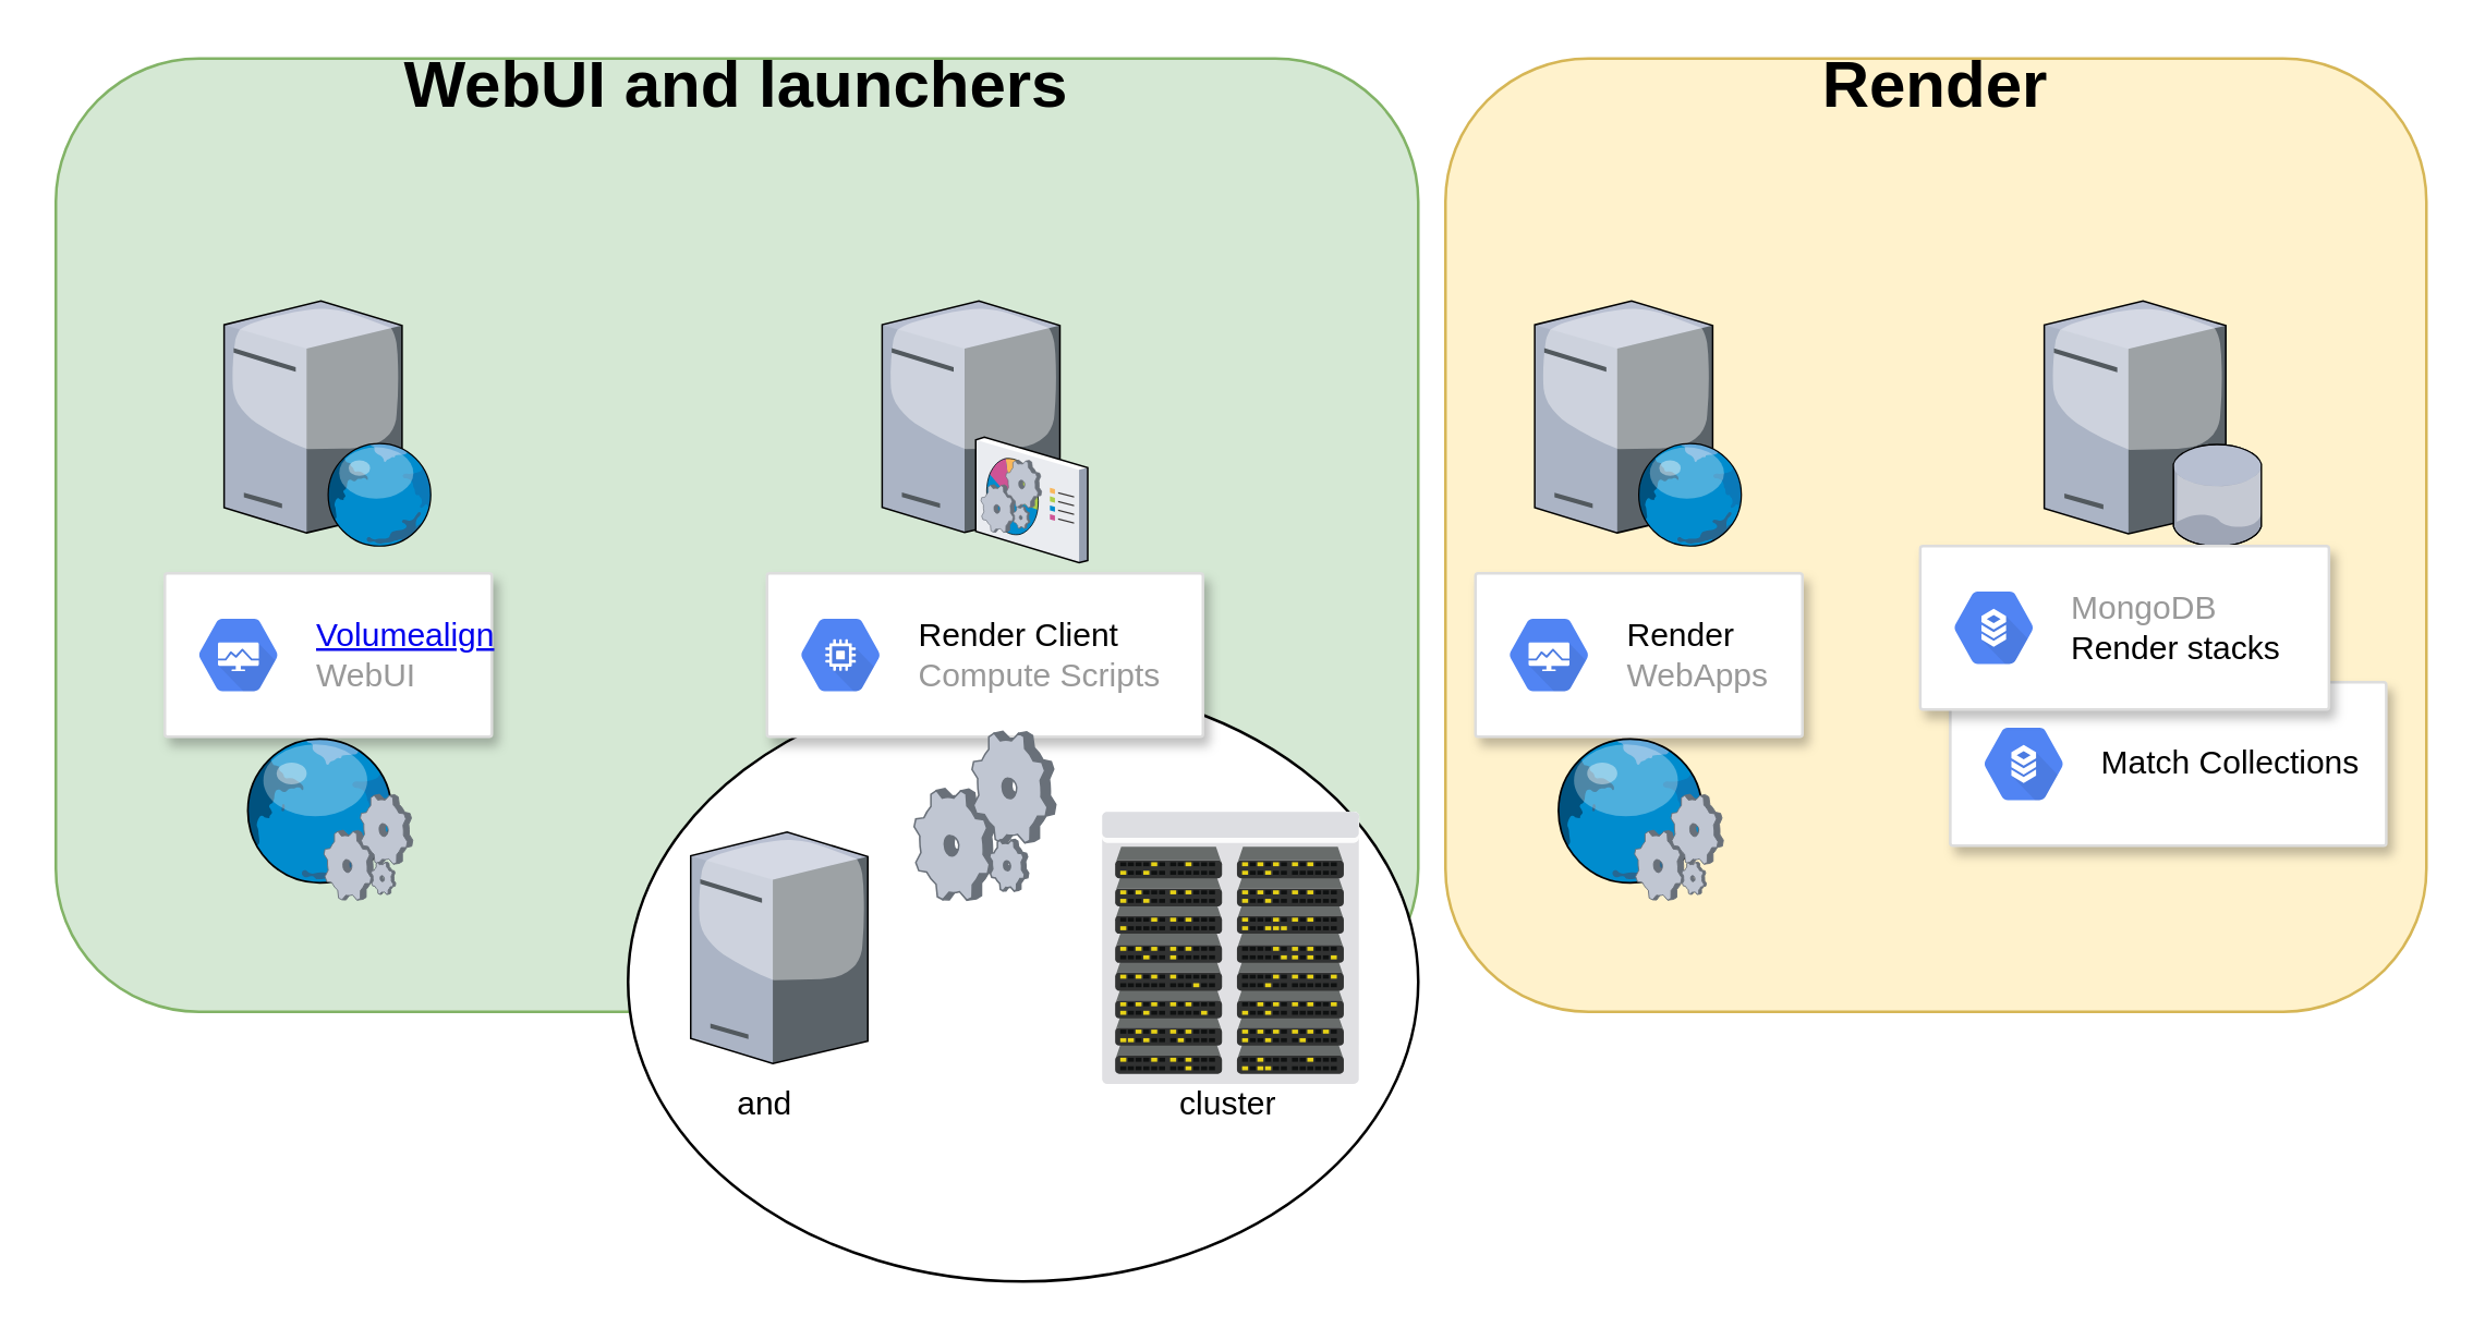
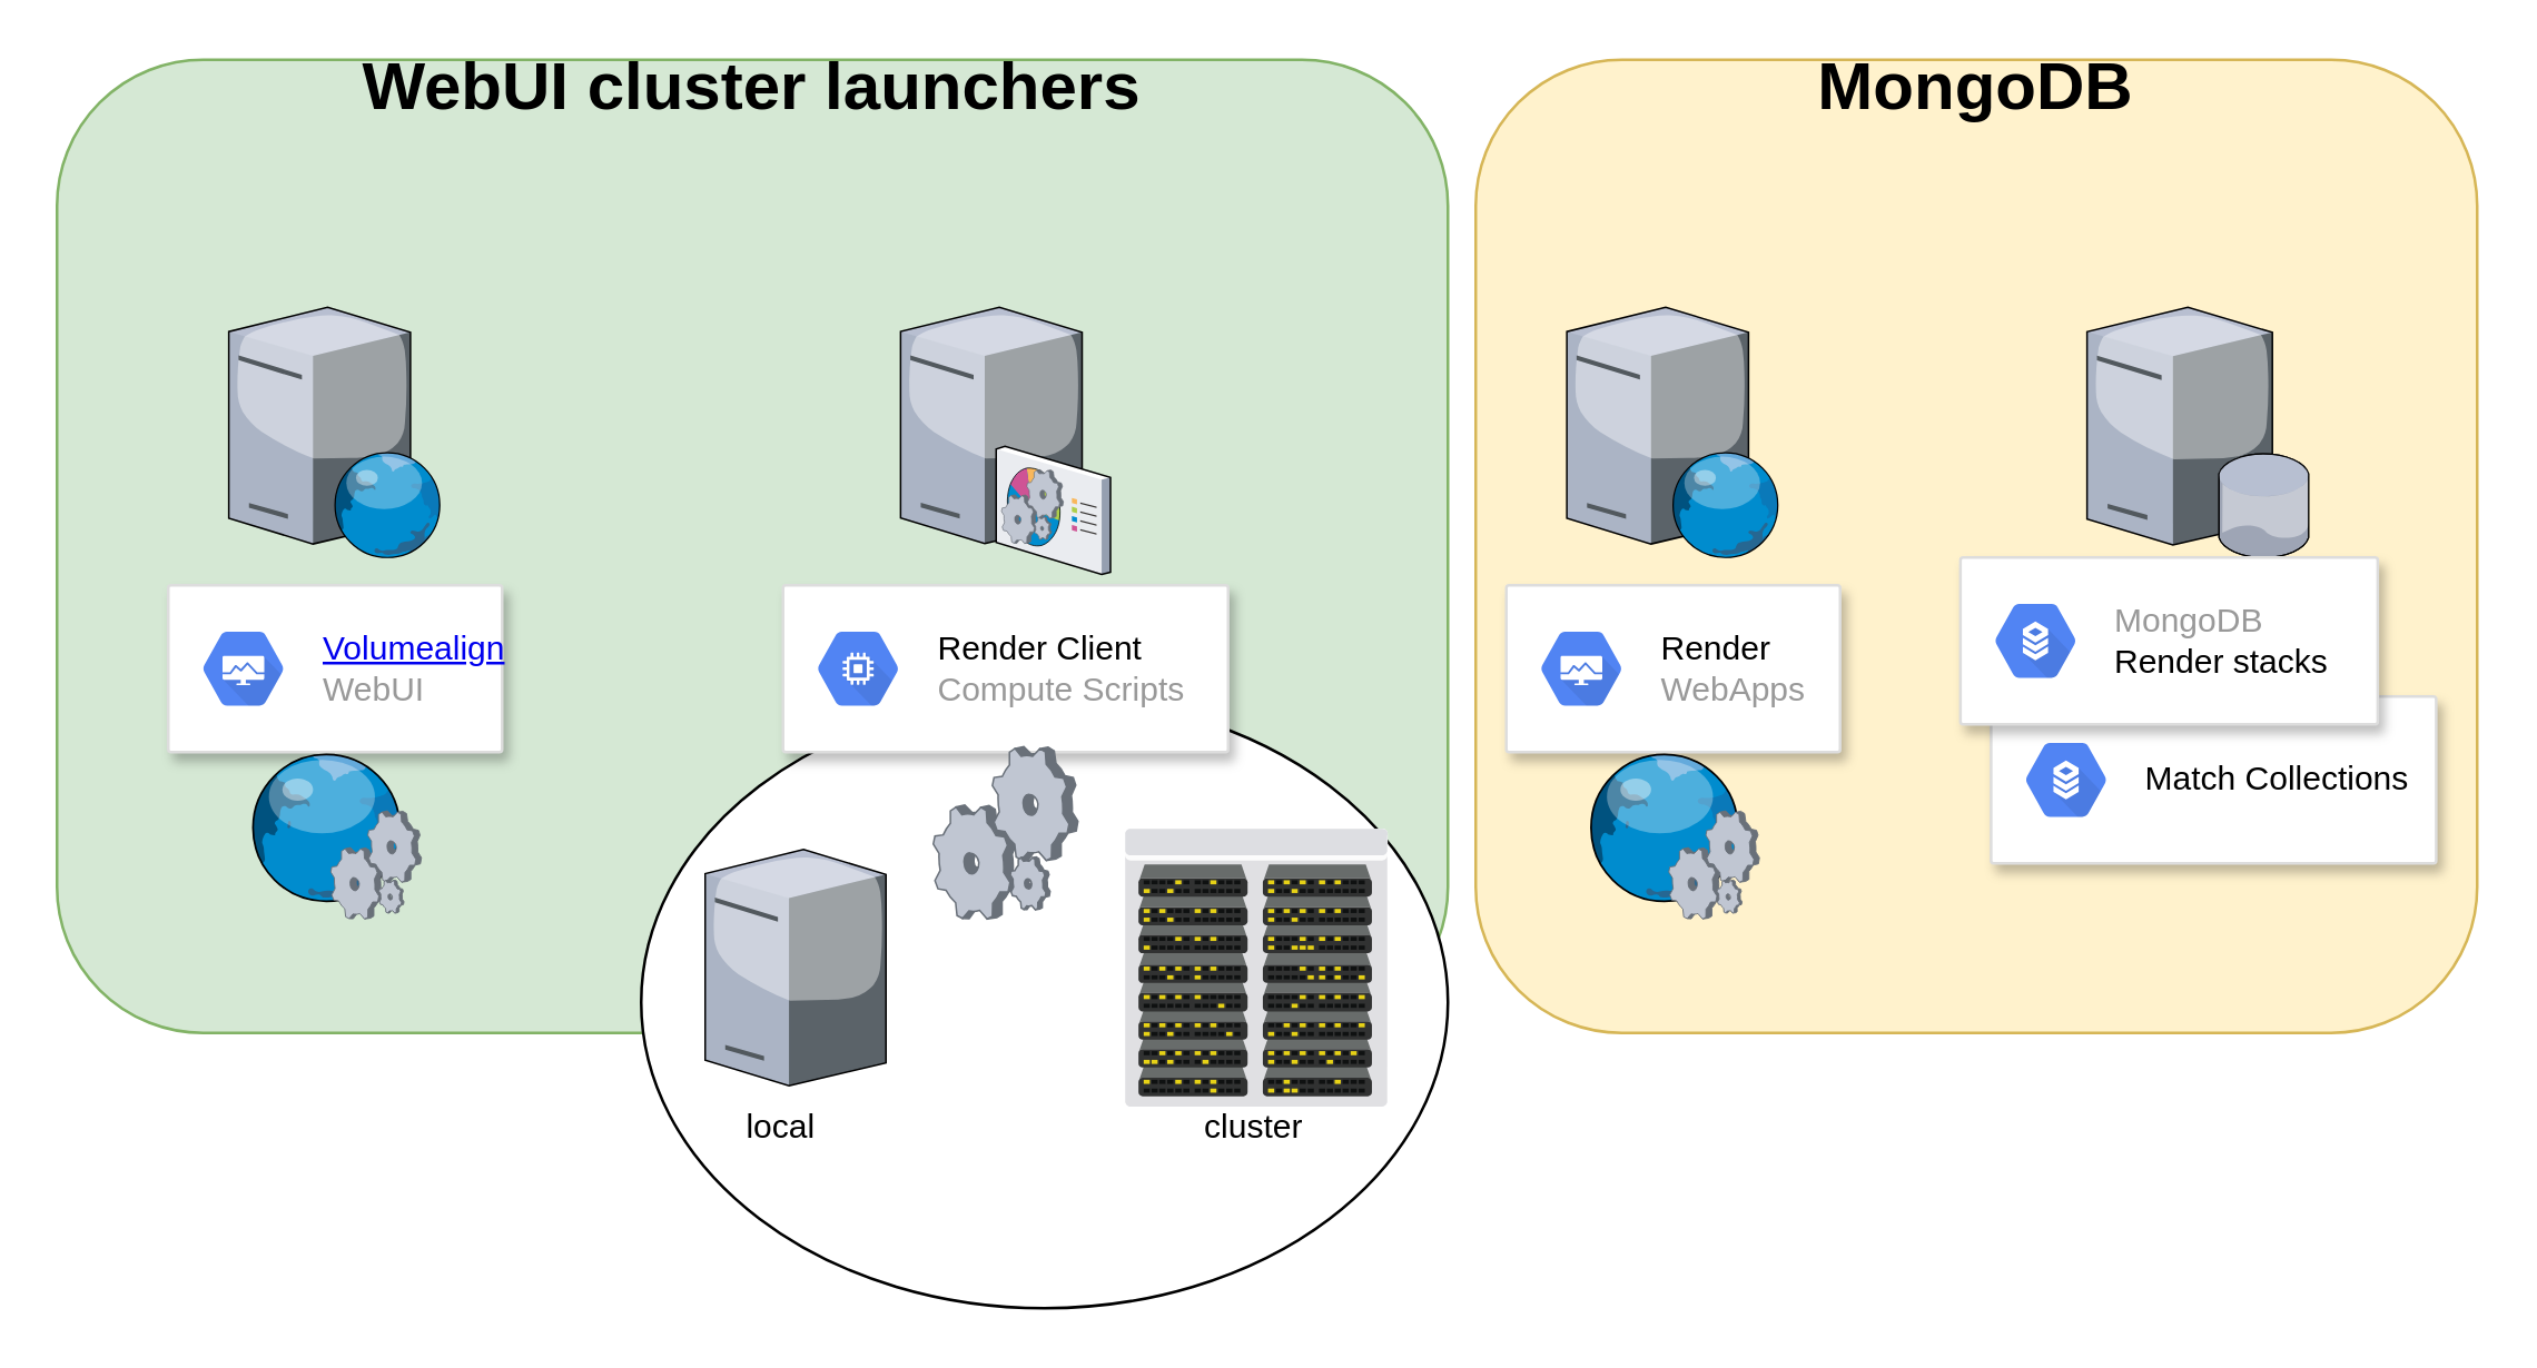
- <mxCell id="2" value="&lt;h1&gt;WebUI and launchers&lt;/h1&gt;&lt;div&gt;&lt;br&gt;&lt;/div&gt;&lt;div&gt;&lt;br&gt;&lt;/div&gt;&lt;div&gt;&lt;br&gt;&lt;/div&gt;&lt;div&gt;&lt;br&gt;&lt;/div&gt;&lt;div&gt;&lt;br&gt;&lt;/div&gt;&lt;div&gt;&lt;br&gt;&lt;/div&gt;&lt;div&gt;&lt;br&gt;&lt;/div&gt;&lt;div&gt;&lt;br&gt;&lt;/div&gt;&lt;div&gt;&lt;br&gt;&lt;/div&gt;&lt;div&gt;&lt;br&gt;&lt;/div&gt;&lt;div&gt;&lt;br&gt;&lt;/div&gt;&lt;div&gt;&lt;br&gt;&lt;/div&gt;&lt;div&gt;&lt;br&gt;&lt;/div&gt;&lt;div&gt;&lt;br&gt;&lt;/div&gt;&lt;div&gt;&lt;br&gt;&lt;/div&gt;&lt;div&gt;&lt;br&gt;&lt;/div&gt;&lt;div&gt;&lt;br&gt;&lt;/div&gt;&lt;div&gt;&lt;br&gt;&lt;/div&gt;&lt;div&gt;&lt;br&gt;&lt;/div&gt;&lt;div&gt;&lt;br&gt;&lt;/div&gt;&lt;div&gt;&lt;br&gt;&lt;/div&gt;&lt;div&gt;&lt;br&gt;&lt;/div&gt;&lt;div&gt;&lt;br&gt;&lt;/div&gt;" style="rounded=1;whiteSpace=wrap;html=1;fillColor=#d5e8d4;strokeColor=#82b366;" vertex="1" parent="1"><mxGeometry x="20" y="20" width="500" height="350" as="geometry" /></mxCell>
+ <mxCell id="2" value="&lt;h1&gt;WebUI cluster launchers&lt;/h1&gt;&lt;div&gt;&lt;br&gt;&lt;/div&gt;&lt;div&gt;&lt;br&gt;&lt;/div&gt;&lt;div&gt;&lt;br&gt;&lt;/div&gt;&lt;div&gt;&lt;br&gt;&lt;/div&gt;&lt;div&gt;&lt;br&gt;&lt;/div&gt;&lt;div&gt;&lt;br&gt;&lt;/div&gt;&lt;div&gt;&lt;br&gt;&lt;/div&gt;&lt;div&gt;&lt;br&gt;&lt;/div&gt;&lt;div&gt;&lt;br&gt;&lt;/div&gt;&lt;div&gt;&lt;br&gt;&lt;/div&gt;&lt;div&gt;&lt;br&gt;&lt;/div&gt;&lt;div&gt;&lt;br&gt;&lt;/div&gt;&lt;div&gt;&lt;br&gt;&lt;/div&gt;&lt;div&gt;&lt;br&gt;&lt;/div&gt;&lt;div&gt;&lt;br&gt;&lt;/div&gt;&lt;div&gt;&lt;br&gt;&lt;/div&gt;&lt;div&gt;&lt;br&gt;&lt;/div&gt;&lt;div&gt;&lt;br&gt;&lt;/div&gt;&lt;div&gt;&lt;br&gt;&lt;/div&gt;&lt;div&gt;&lt;br&gt;&lt;/div&gt;&lt;div&gt;&lt;br&gt;&lt;/div&gt;&lt;div&gt;&lt;br&gt;&lt;/div&gt;&lt;div&gt;&lt;br&gt;&lt;/div&gt;" style="rounded=1;whiteSpace=wrap;html=1;fillColor=#d5e8d4;strokeColor=#82b366;" vertex="1" parent="1"><mxGeometry x="20" y="20" width="500" height="350" as="geometry" /></mxCell>
- <mxCell id="4" value="&lt;h1&gt;Render&lt;/h1&gt;&lt;div&gt;&lt;br&gt;&lt;/div&gt;&lt;div&gt;&lt;br&gt;&lt;/div&gt;&lt;div&gt;&lt;br&gt;&lt;/div&gt;&lt;div&gt;&lt;br&gt;&lt;/div&gt;&lt;div&gt;&lt;br&gt;&lt;/div&gt;&lt;div&gt;&lt;br&gt;&lt;/div&gt;&lt;div&gt;&lt;br&gt;&lt;/div&gt;&lt;div&gt;&lt;br&gt;&lt;/div&gt;&lt;div&gt;&lt;br&gt;&lt;/div&gt;&lt;div&gt;&lt;br&gt;&lt;/div&gt;&lt;div&gt;&lt;br&gt;&lt;/div&gt;&lt;div&gt;&lt;br&gt;&lt;/div&gt;&lt;div&gt;&lt;br&gt;&lt;/div&gt;&lt;div&gt;&lt;br&gt;&lt;/div&gt;&lt;div&gt;&lt;br&gt;&lt;/div&gt;&lt;div&gt;&lt;br&gt;&lt;/div&gt;&lt;div&gt;&lt;br&gt;&lt;/div&gt;&lt;div&gt;&lt;br&gt;&lt;/div&gt;&lt;div&gt;&lt;br&gt;&lt;/div&gt;&lt;div&gt;&lt;br&gt;&lt;/div&gt;&lt;div&gt;&lt;br&gt;&lt;/div&gt;&lt;div&gt;&lt;br&gt;&lt;/div&gt;&lt;div&gt;&lt;br&gt;&lt;/div&gt;" style="rounded=1;whiteSpace=wrap;html=1;fillColor=#fff2cc;strokeColor=#d6b656;" parent="1" vertex="1"><mxGeometry x="530" y="20" width="360" height="350" as="geometry" /></mxCell>
+ <mxCell id="4" value="&lt;h1&gt;MongoDB&lt;/h1&gt;&lt;div&gt;&lt;br&gt;&lt;/div&gt;&lt;div&gt;&lt;br&gt;&lt;/div&gt;&lt;div&gt;&lt;br&gt;&lt;/div&gt;&lt;div&gt;&lt;br&gt;&lt;/div&gt;&lt;div&gt;&lt;br&gt;&lt;/div&gt;&lt;div&gt;&lt;br&gt;&lt;/div&gt;&lt;div&gt;&lt;br&gt;&lt;/div&gt;&lt;div&gt;&lt;br&gt;&lt;/div&gt;&lt;div&gt;&lt;br&gt;&lt;/div&gt;&lt;div&gt;&lt;br&gt;&lt;/div&gt;&lt;div&gt;&lt;br&gt;&lt;/div&gt;&lt;div&gt;&lt;br&gt;&lt;/div&gt;&lt;div&gt;&lt;br&gt;&lt;/div&gt;&lt;div&gt;&lt;br&gt;&lt;/div&gt;&lt;div&gt;&lt;br&gt;&lt;/div&gt;&lt;div&gt;&lt;br&gt;&lt;/div&gt;&lt;div&gt;&lt;br&gt;&lt;/div&gt;&lt;div&gt;&lt;br&gt;&lt;/div&gt;&lt;div&gt;&lt;br&gt;&lt;/div&gt;&lt;div&gt;&lt;br&gt;&lt;/div&gt;&lt;div&gt;&lt;br&gt;&lt;/div&gt;&lt;div&gt;&lt;br&gt;&lt;/div&gt;&lt;div&gt;&lt;br&gt;&lt;/div&gt;" style="rounded=1;whiteSpace=wrap;html=1;fillColor=#fff2cc;strokeColor=#d6b656;" parent="1" vertex="1"><mxGeometry x="530" y="20" width="360" height="350" as="geometry" /></mxCell>
- <mxCell id="34" value="and" style="text;html=1;align=center;verticalAlign=middle;resizable=0;points=[];autosize=1;" vertex="1" parent="1"><mxGeometry x="260" y="394" width="40" height="20" as="geometry" /></mxCell>
+ <mxCell id="34" value="local" style="text;html=1;align=center;verticalAlign=middle;resizable=0;points=[];autosize=1;" vertex="1" parent="1"><mxGeometry x="260" y="394" width="40" height="20" as="geometry" /></mxCell>
